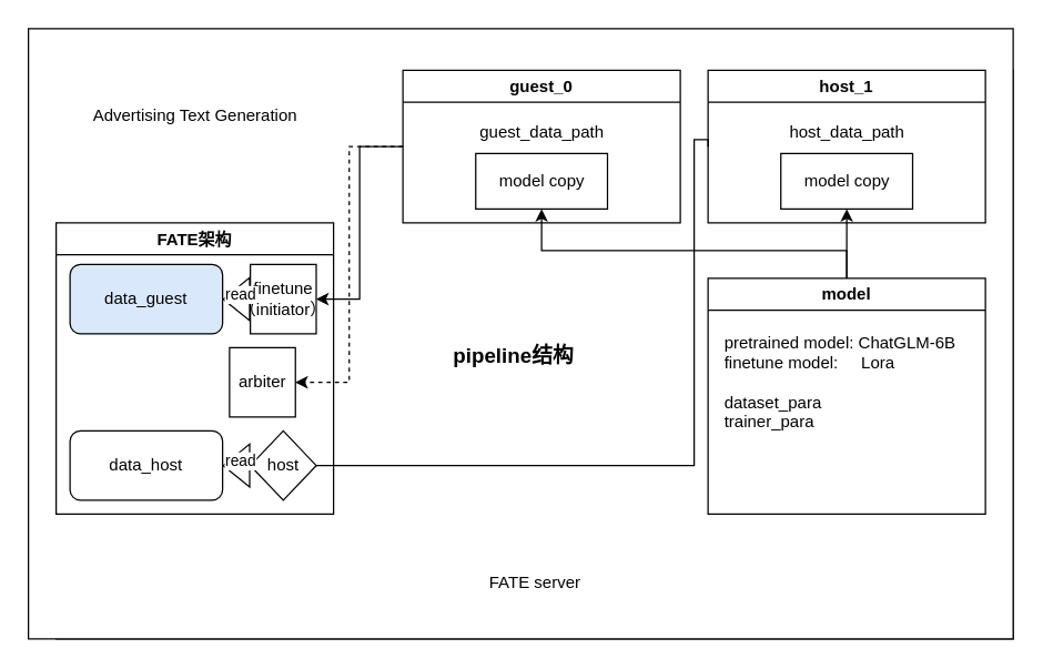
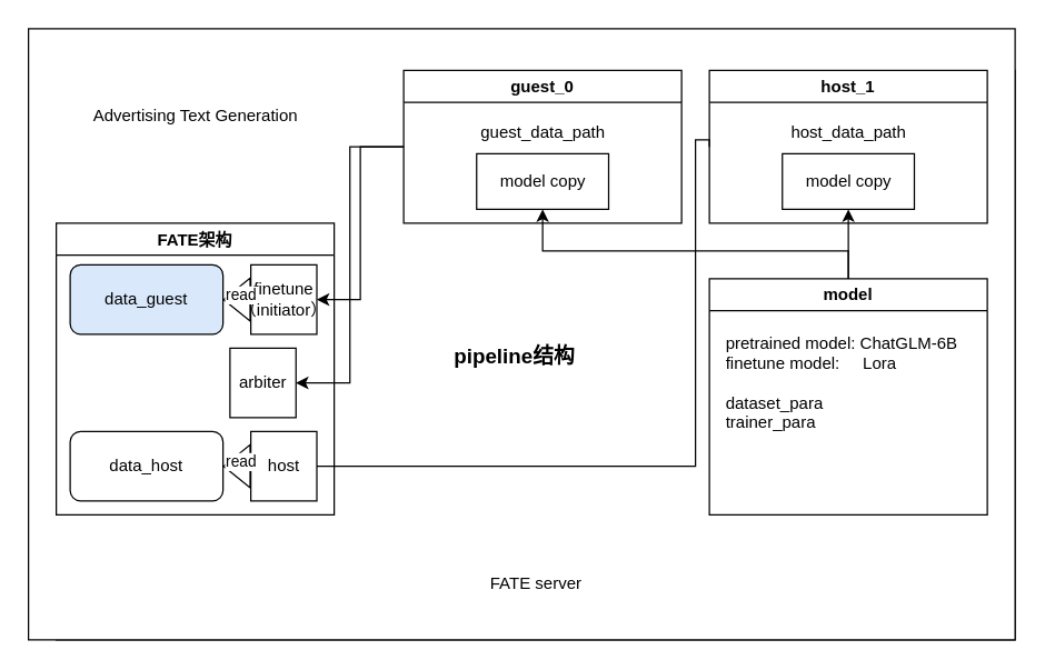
- <mxCell id="19" style="edgeStyle=orthogonalEdgeStyle;rounded=0;orthogonalLoop=1;jettySize=auto;html=1;exitX=0;exitY=0.5;exitDx=0;exitDy=0;entryX=1;entryY=0.5;entryDx=0;entryDy=0;dashed=1;" edge="1" parent="1" source="20" target="11"><mxGeometry relative="1" as="geometry" /></mxCell>
+ <mxCell id="19" style="edgeStyle=orthogonalEdgeStyle;rounded=0;orthogonalLoop=1;jettySize=auto;html=1;exitX=0;exitY=0.5;exitDx=0;exitDy=0;entryX=1;entryY=0.5;entryDx=0;entryDy=0;" edge="1" parent="1" source="20" target="11"><mxGeometry relative="1" as="geometry" /></mxCell>
- <mxCell id="10" value="host" style="rhombus;whiteSpace=wrap;html=1;" vertex="1" parent="8"><mxGeometry x="140" y="150" width="47.5" height="50" as="geometry" /></mxCell>
+ <mxCell id="10" value="host" style="whiteSpace=wrap;html=1;" vertex="1" parent="8"><mxGeometry x="140" y="150" width="47.5" height="50" as="geometry" /></mxCell>
